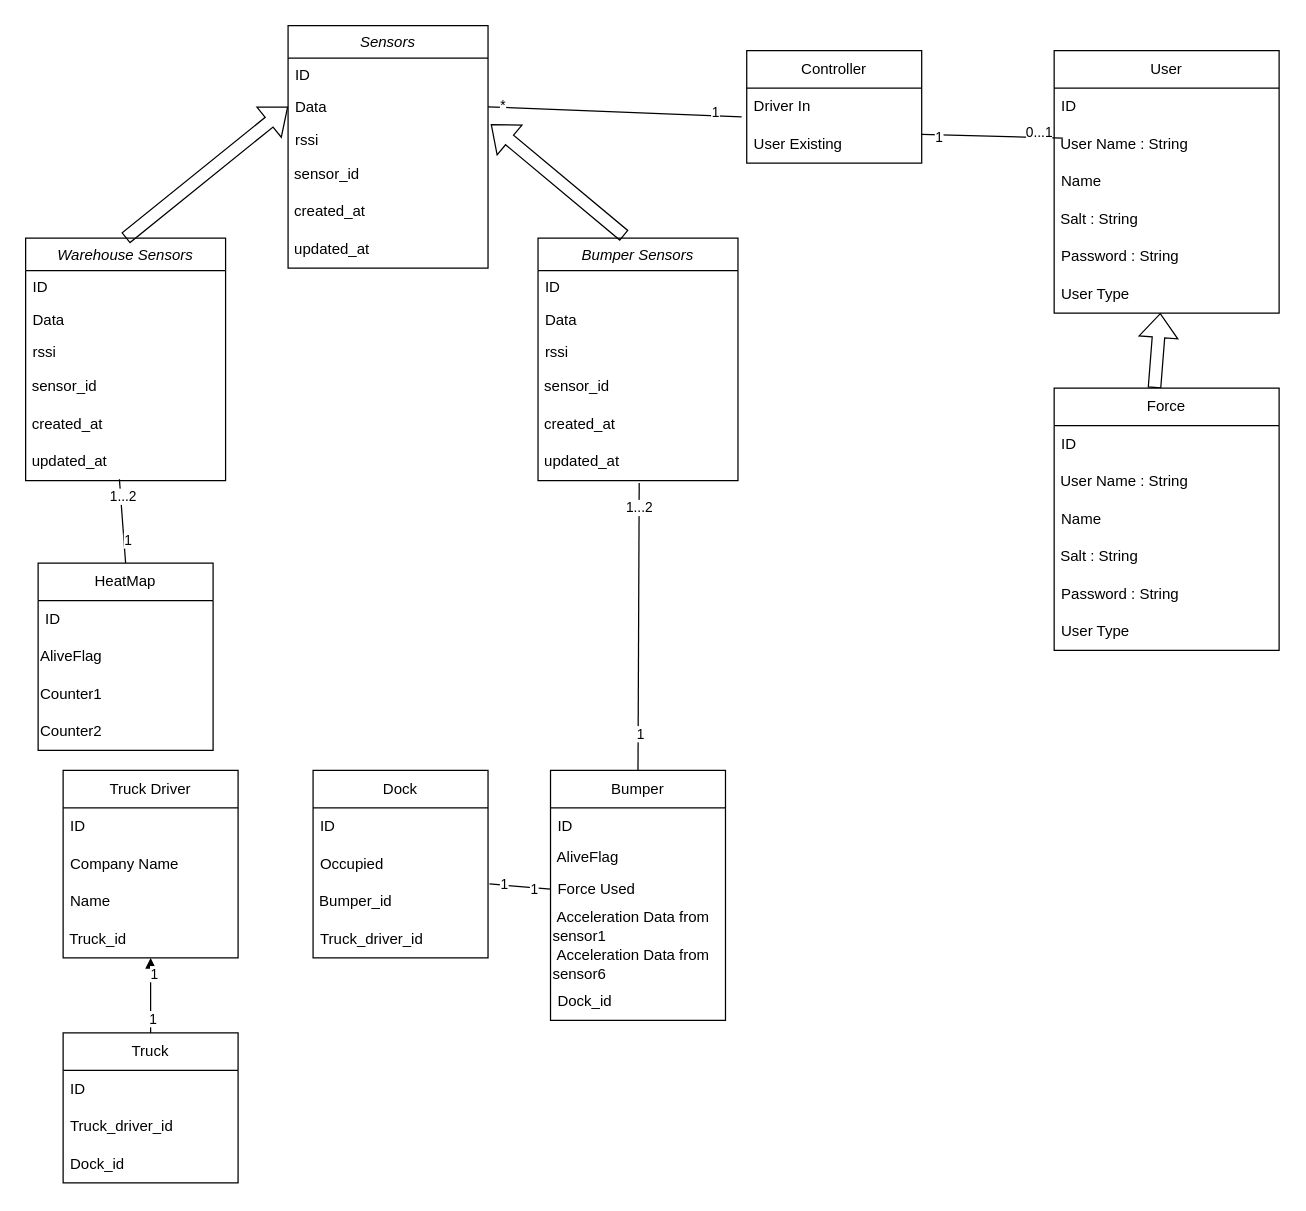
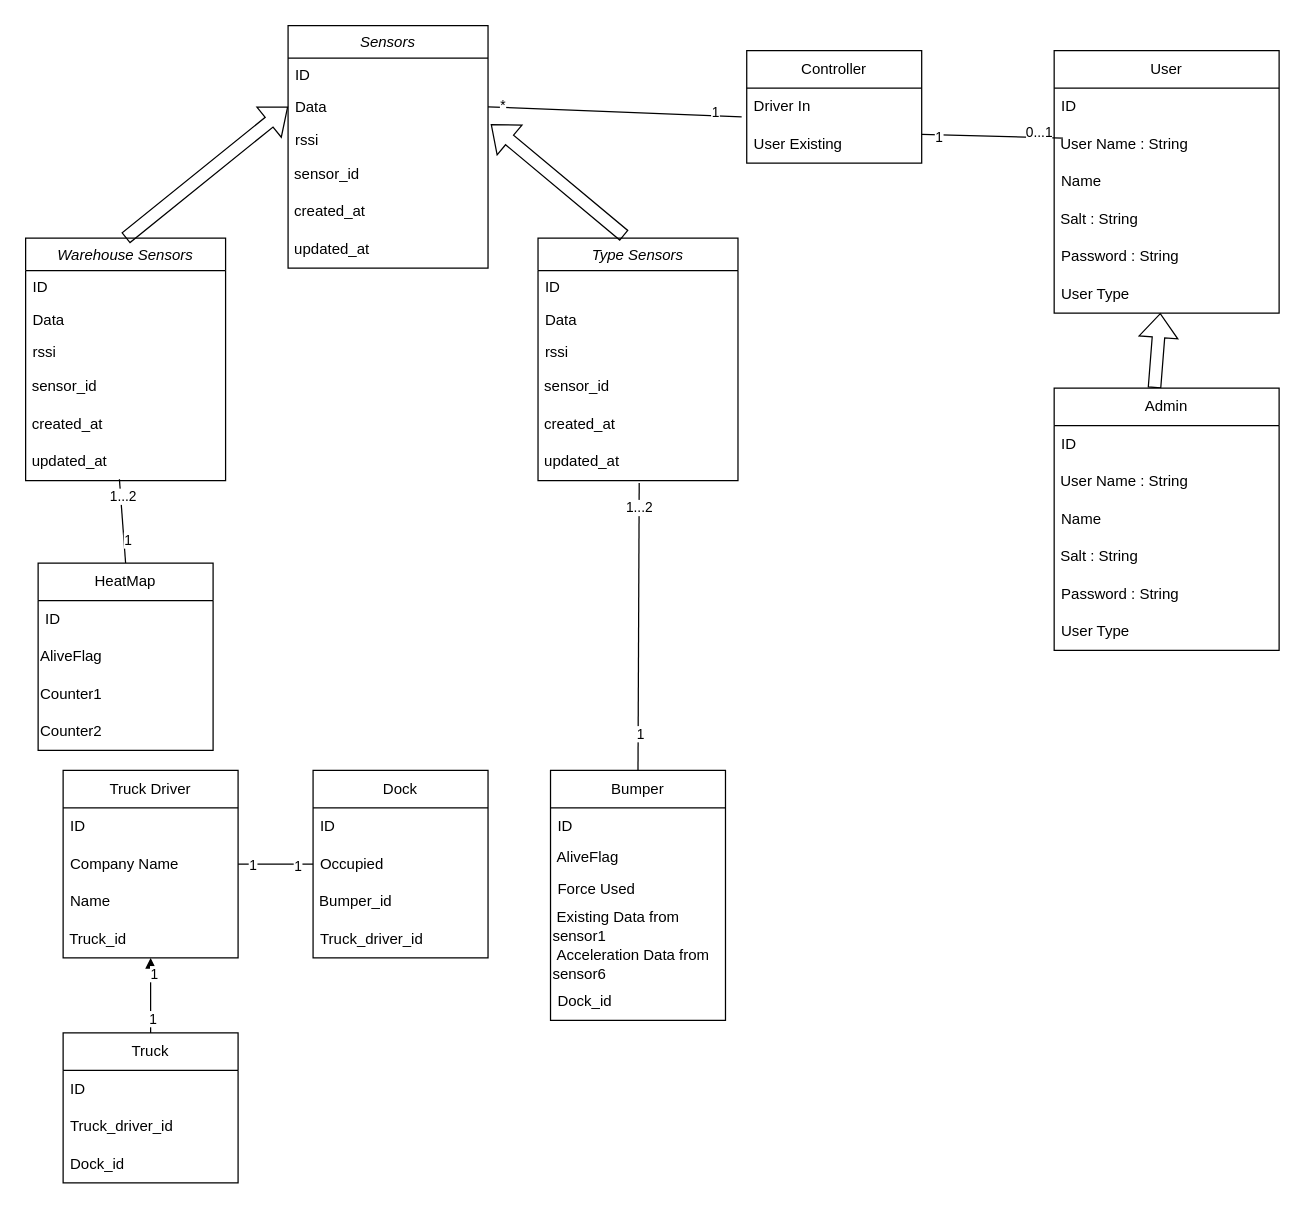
- <mxCell id="2" value="Bumper Sensors" style="swimlane;fontStyle=2;align=center;verticalAlign=top;childLayout=stackLayout;horizontal=1;startSize=26;horizontalStack=0;resizeParent=1;resizeLast=0;collapsible=1;marginBottom=0;rounded=0;shadow=0;strokeWidth=1;" parent="1" vertex="1"><mxGeometry x="430" y="190" width="160" height="194" as="geometry"><mxRectangle x="230" y="140" width="160" height="26" as="alternateBounds" /></mxGeometry></mxCell>
+ <mxCell id="2" value="Type Sensors" style="swimlane;fontStyle=2;align=center;verticalAlign=top;childLayout=stackLayout;horizontal=1;startSize=26;horizontalStack=0;resizeParent=1;resizeLast=0;collapsible=1;marginBottom=0;rounded=0;shadow=0;strokeWidth=1;" parent="1" vertex="1"><mxGeometry x="430" y="190" width="160" height="194" as="geometry"><mxRectangle x="230" y="140" width="160" height="26" as="alternateBounds" /></mxGeometry></mxCell>
- <mxCell id="83" value="Force" style="swimlane;fontStyle=0;childLayout=stackLayout;horizontal=1;startSize=30;horizontalStack=0;resizeParent=1;resizeParentMax=0;resizeLast=0;collapsible=1;marginBottom=0;whiteSpace=wrap;html=1;" vertex="1" parent="1"><mxGeometry x="843" y="310" width="180" height="210" as="geometry" /></mxCell>
+ <mxCell id="83" value="Admin" style="swimlane;fontStyle=0;childLayout=stackLayout;horizontal=1;startSize=30;horizontalStack=0;resizeParent=1;resizeParentMax=0;resizeLast=0;collapsible=1;marginBottom=0;whiteSpace=wrap;html=1;" vertex="1" parent="1"><mxGeometry x="843" y="310" width="180" height="210" as="geometry" /></mxCell>
+ <mxCell id="52" value="" style="endArrow=none;html=1;rounded=0;exitX=1;exitY=0.5;exitDx=0;exitDy=0;entryX=0;entryY=0.5;entryDx=0;entryDy=0;" parent="1" source="25" target="30" edge="1"><mxGeometry width="50" height="50" relative="1" as="geometry"><mxPoint x="400" y="701.02" as="sourcePoint" /><mxPoint x="450" y="701.02" as="targetPoint" /></mxGeometry></mxCell>
+ <mxCell id="53" value="1" style="edgeLabel;html=1;align=center;verticalAlign=middle;resizable=0;points=[];" parent="52" vertex="1" connectable="0"><mxGeometry x="-0.633" relative="1" as="geometry"><mxPoint as="offset" /></mxGeometry></mxCell>
+ <mxCell id="54" value="1" style="edgeLabel;html=1;align=center;verticalAlign=middle;resizable=0;points=[];" parent="52" vertex="1" connectable="0"><mxGeometry x="0.567" y="-1" relative="1" as="geometry"><mxPoint as="offset" /></mxGeometry></mxCell>
- <mxCell id="49" value="" style="endArrow=none;html=1;rounded=0;exitX=1.008;exitY=1.025;exitDx=0;exitDy=0;entryX=0;entryY=0.5;entryDx=0;entryDy=0;exitPerimeter=0;" parent="1" source="30" target="36" edge="1"><mxGeometry width="50" height="50" relative="1" as="geometry"><mxPoint x="380" y="726.02" as="sourcePoint" /><mxPoint x="430" y="676.02" as="targetPoint" /></mxGeometry></mxCell>
- <mxCell id="50" value="1" style="edgeLabel;html=1;align=center;verticalAlign=middle;resizable=0;points=[];" parent="49" vertex="1" connectable="0"><mxGeometry x="-0.56" y="1" relative="1" as="geometry"><mxPoint as="offset" /></mxGeometry></mxCell>
- <mxCell id="51" value="1" style="edgeLabel;html=1;align=center;verticalAlign=middle;resizable=0;points=[];" parent="49" vertex="1" connectable="0"><mxGeometry x="0.48" y="-1" relative="1" as="geometry"><mxPoint as="offset" /></mxGeometry></mxCell>
- <mxCell id="37" value="&amp;nbsp;Acceleration Data from sensor1" style="text;html=1;strokeColor=none;fillColor=none;align=left;verticalAlign=middle;whiteSpace=wrap;rounded=0;" parent="33" vertex="1"><mxGeometry y="110" width="140" height="30" as="geometry" /></mxCell>
+ <mxCell id="37" value="&amp;nbsp;Existing Data from sensor1" style="text;html=1;strokeColor=none;fillColor=none;align=left;verticalAlign=middle;whiteSpace=wrap;rounded=0;" parent="33" vertex="1"><mxGeometry y="110" width="140" height="30" as="geometry" /></mxCell>
